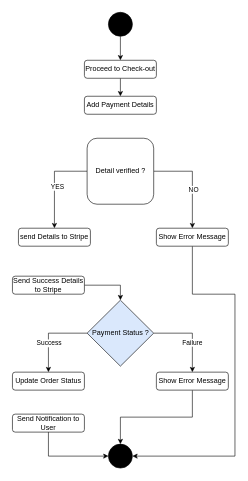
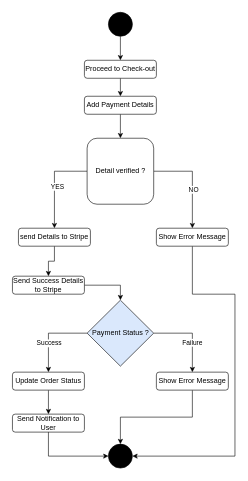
+ <mxCell id="6" style="edgeStyle=orthogonalEdgeStyle;rounded=0;orthogonalLoop=1;jettySize=auto;html=1;exitX=0.5;exitY=1;exitDx=0;exitDy=0;entryX=0.5;entryY=0;entryDx=0;entryDy=0;" edge="1" parent="1" source="7" target="12"><mxGeometry relative="1" as="geometry" /></mxCell>
+ <mxCell id="13" style="edgeStyle=orthogonalEdgeStyle;rounded=0;orthogonalLoop=1;jettySize=auto;html=1;exitX=0.5;exitY=1;exitDx=0;exitDy=0;entryX=0.5;entryY=0;entryDx=0;entryDy=0;" edge="1" parent="1" source="14" target="18"><mxGeometry relative="1" as="geometry" /></mxCell>
+ <mxCell id="24" style="edgeStyle=orthogonalEdgeStyle;rounded=0;orthogonalLoop=1;jettySize=auto;html=1;exitX=0.5;exitY=1;exitDx=0;exitDy=0;entryX=0.5;entryY=0;entryDx=0;entryDy=0;" edge="1" parent="1" source="25" target="27"><mxGeometry relative="1" as="geometry" /></mxCell>
